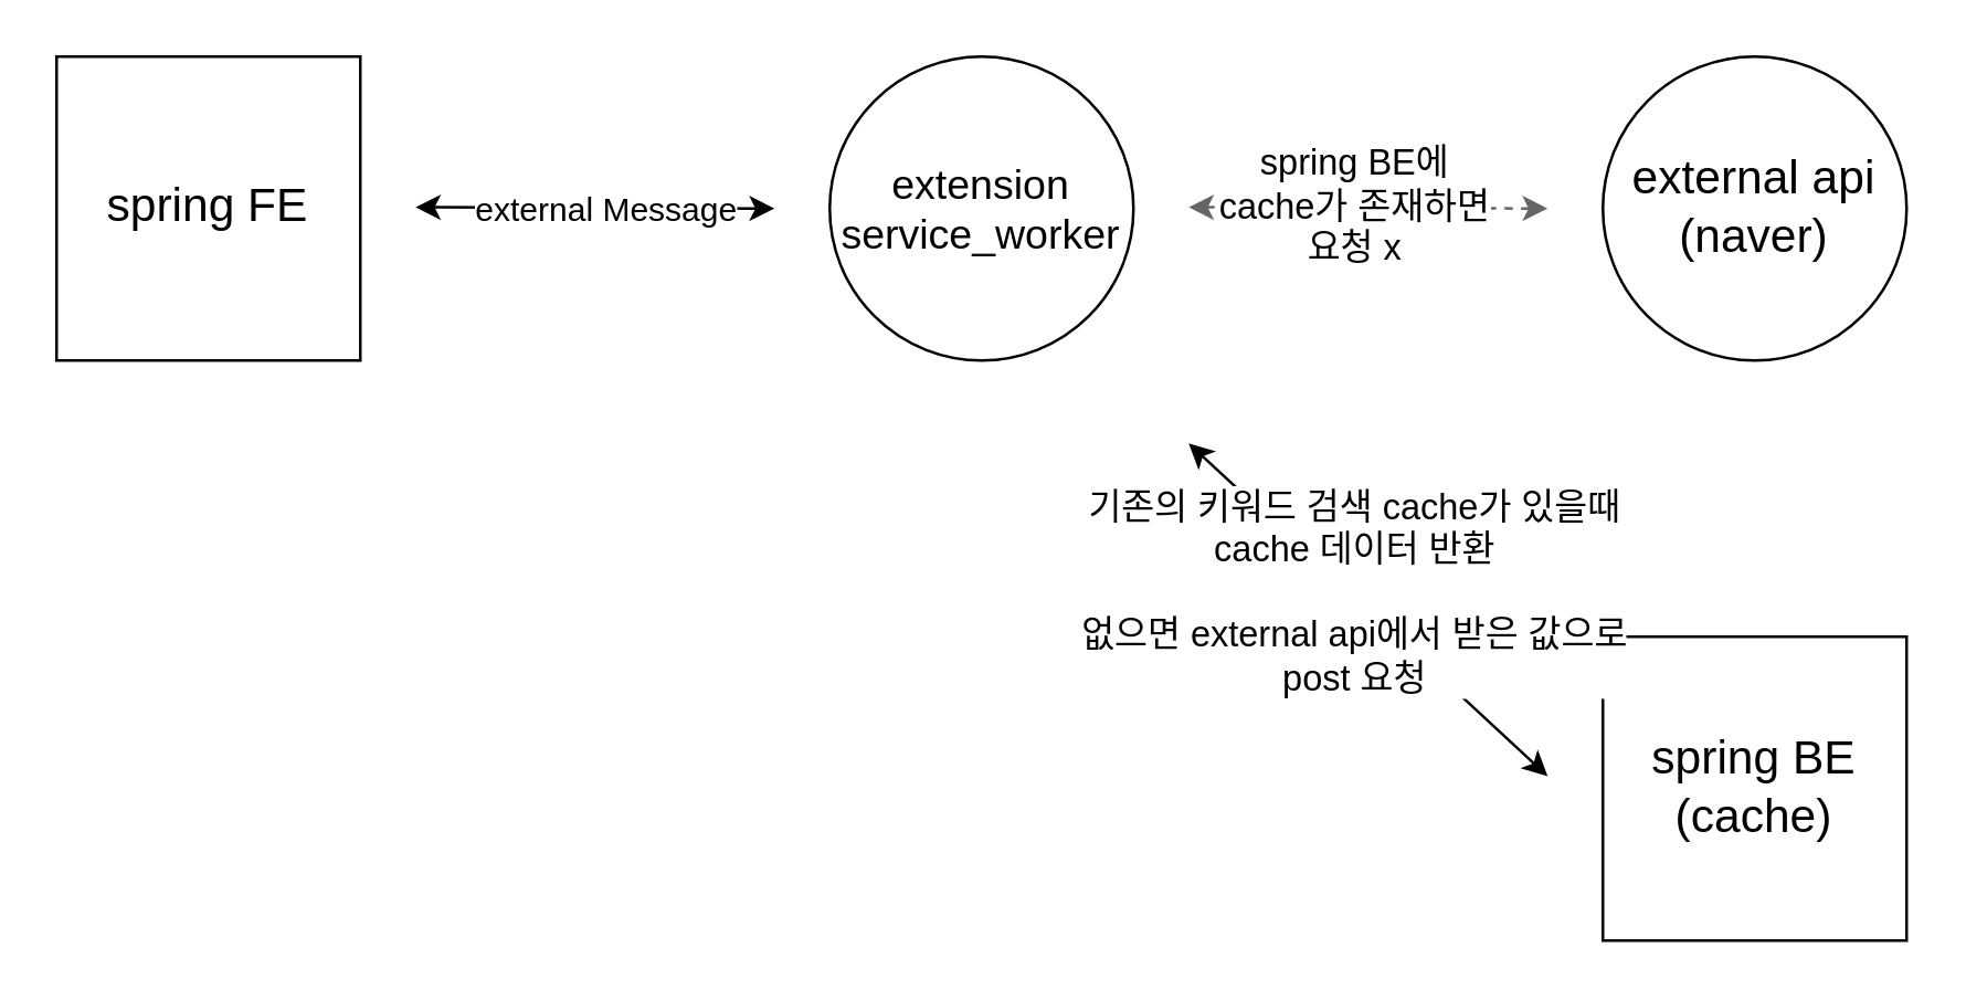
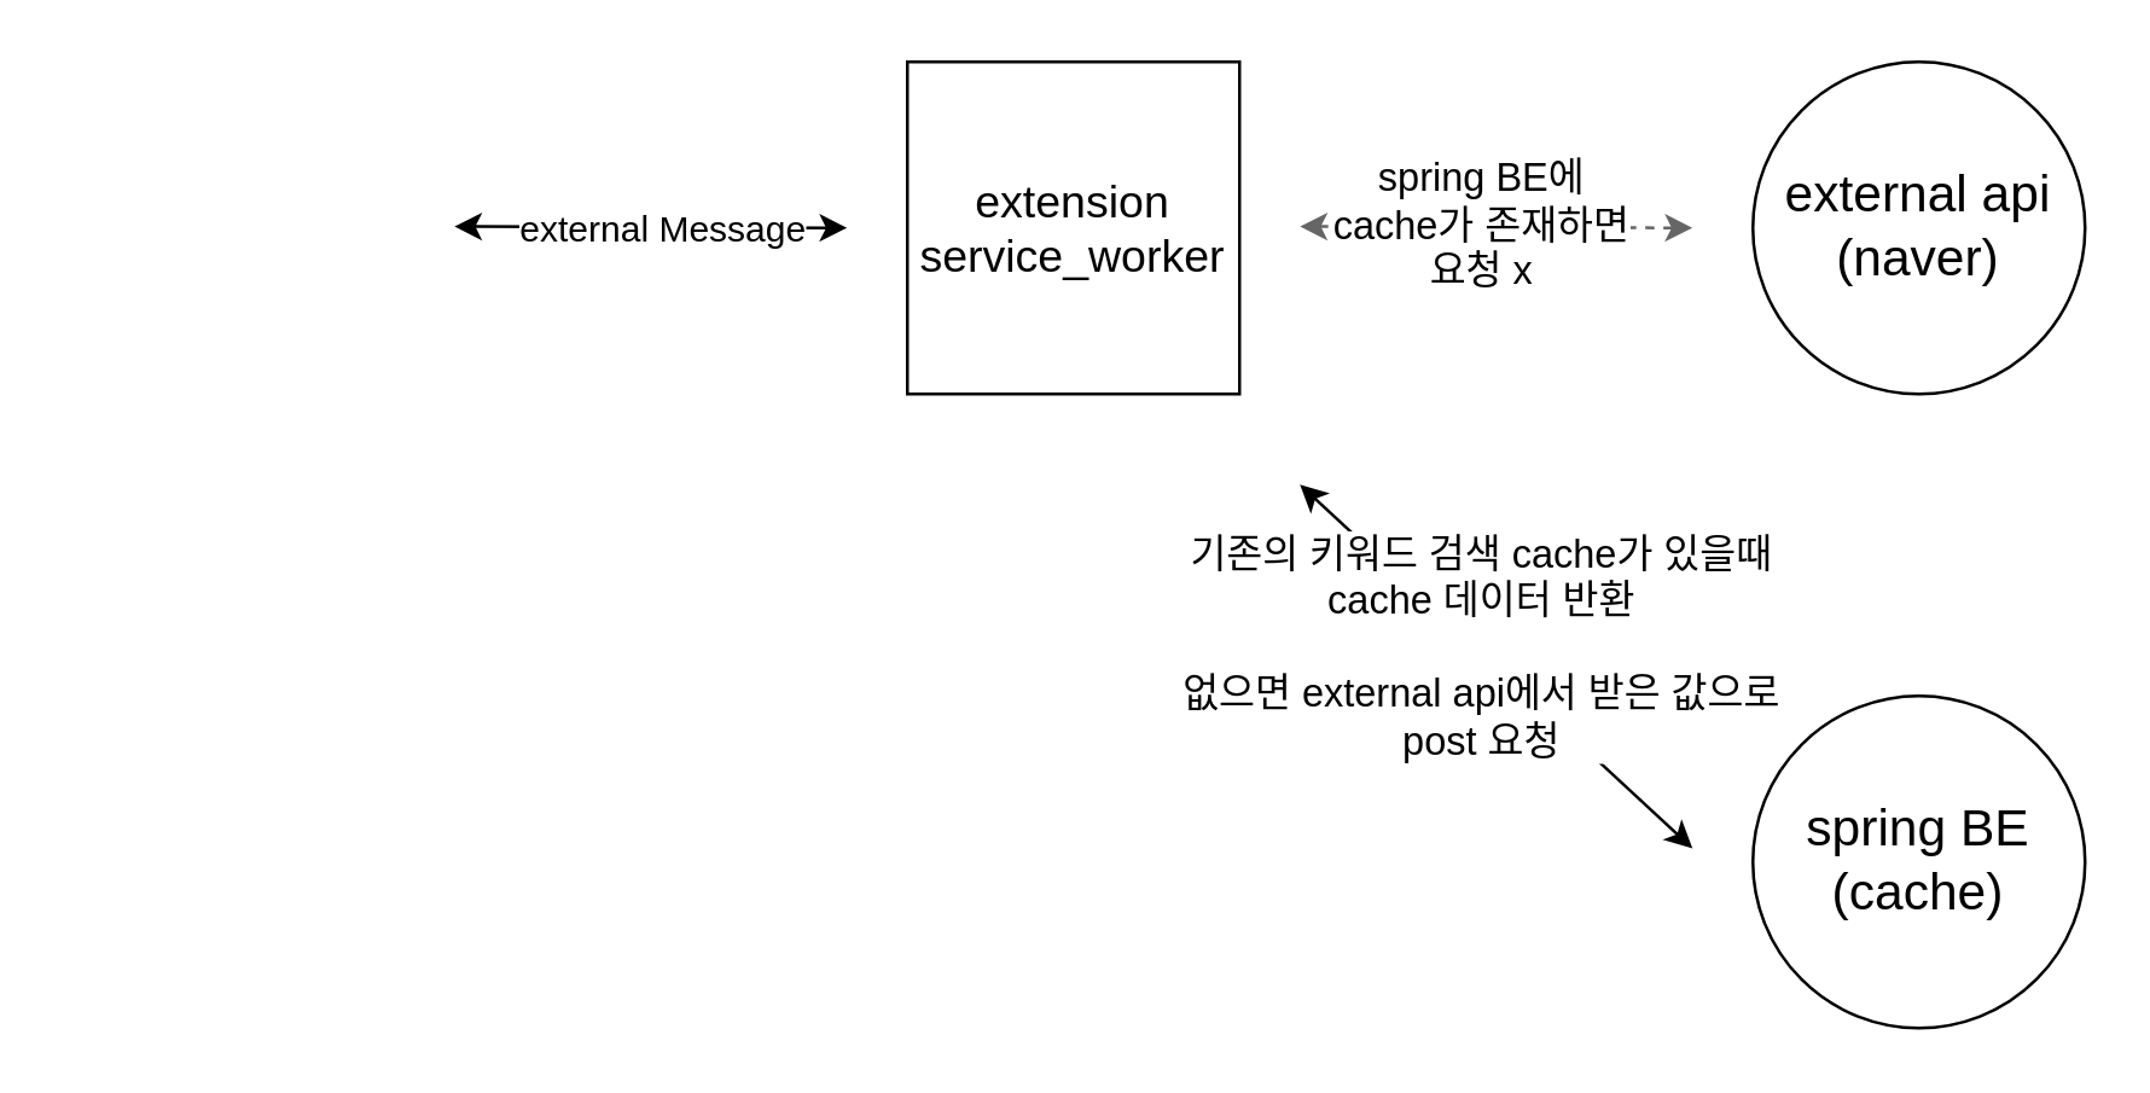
- <mxCell id="2" value="&lt;font style=&quot;font-size: 17px;&quot;&gt;spring FE&lt;/font&gt;" style="whiteSpace=wrap;html=1;aspect=fixed;" vertex="1" parent="1"><mxGeometry x="20" y="20" width="110" height="110" as="geometry" /></mxCell>
- <mxCell id="3" value="&lt;font style=&quot;font-size: 15px;&quot;&gt;extension&lt;br&gt;service_worker&lt;br&gt;&lt;/font&gt;" style="ellipse;whiteSpace=wrap;html=1;aspect=fixed;" vertex="1" parent="1"><mxGeometry x="300" y="20" width="110" height="110" as="geometry" /></mxCell>
+ <mxCell id="3" value="&lt;font style=&quot;font-size: 15px;&quot;&gt;extension&lt;br&gt;service_worker&lt;br&gt;&lt;/font&gt;" style="whiteSpace=wrap;html=1;aspect=fixed;" vertex="1" parent="1"><mxGeometry x="300" y="20" width="110" height="110" as="geometry" /></mxCell>
- <mxCell id="9" value="&lt;span style=&quot;font-size: 17px;&quot;&gt;spring BE&lt;br&gt;(cache)&lt;br&gt;&lt;/span&gt;" style="whiteSpace=wrap;html=1;aspect=fixed;" vertex="1" parent="1"><mxGeometry x="580" y="230" width="110" height="110" as="geometry" /></mxCell>
+ <mxCell id="9" value="&lt;span style=&quot;font-size: 17px;&quot;&gt;spring BE&lt;br&gt;(cache)&lt;br&gt;&lt;/span&gt;" style="ellipse;whiteSpace=wrap;html=1;aspect=fixed;" vertex="1" parent="1"><mxGeometry x="580" y="230" width="110" height="110" as="geometry" /></mxCell>
